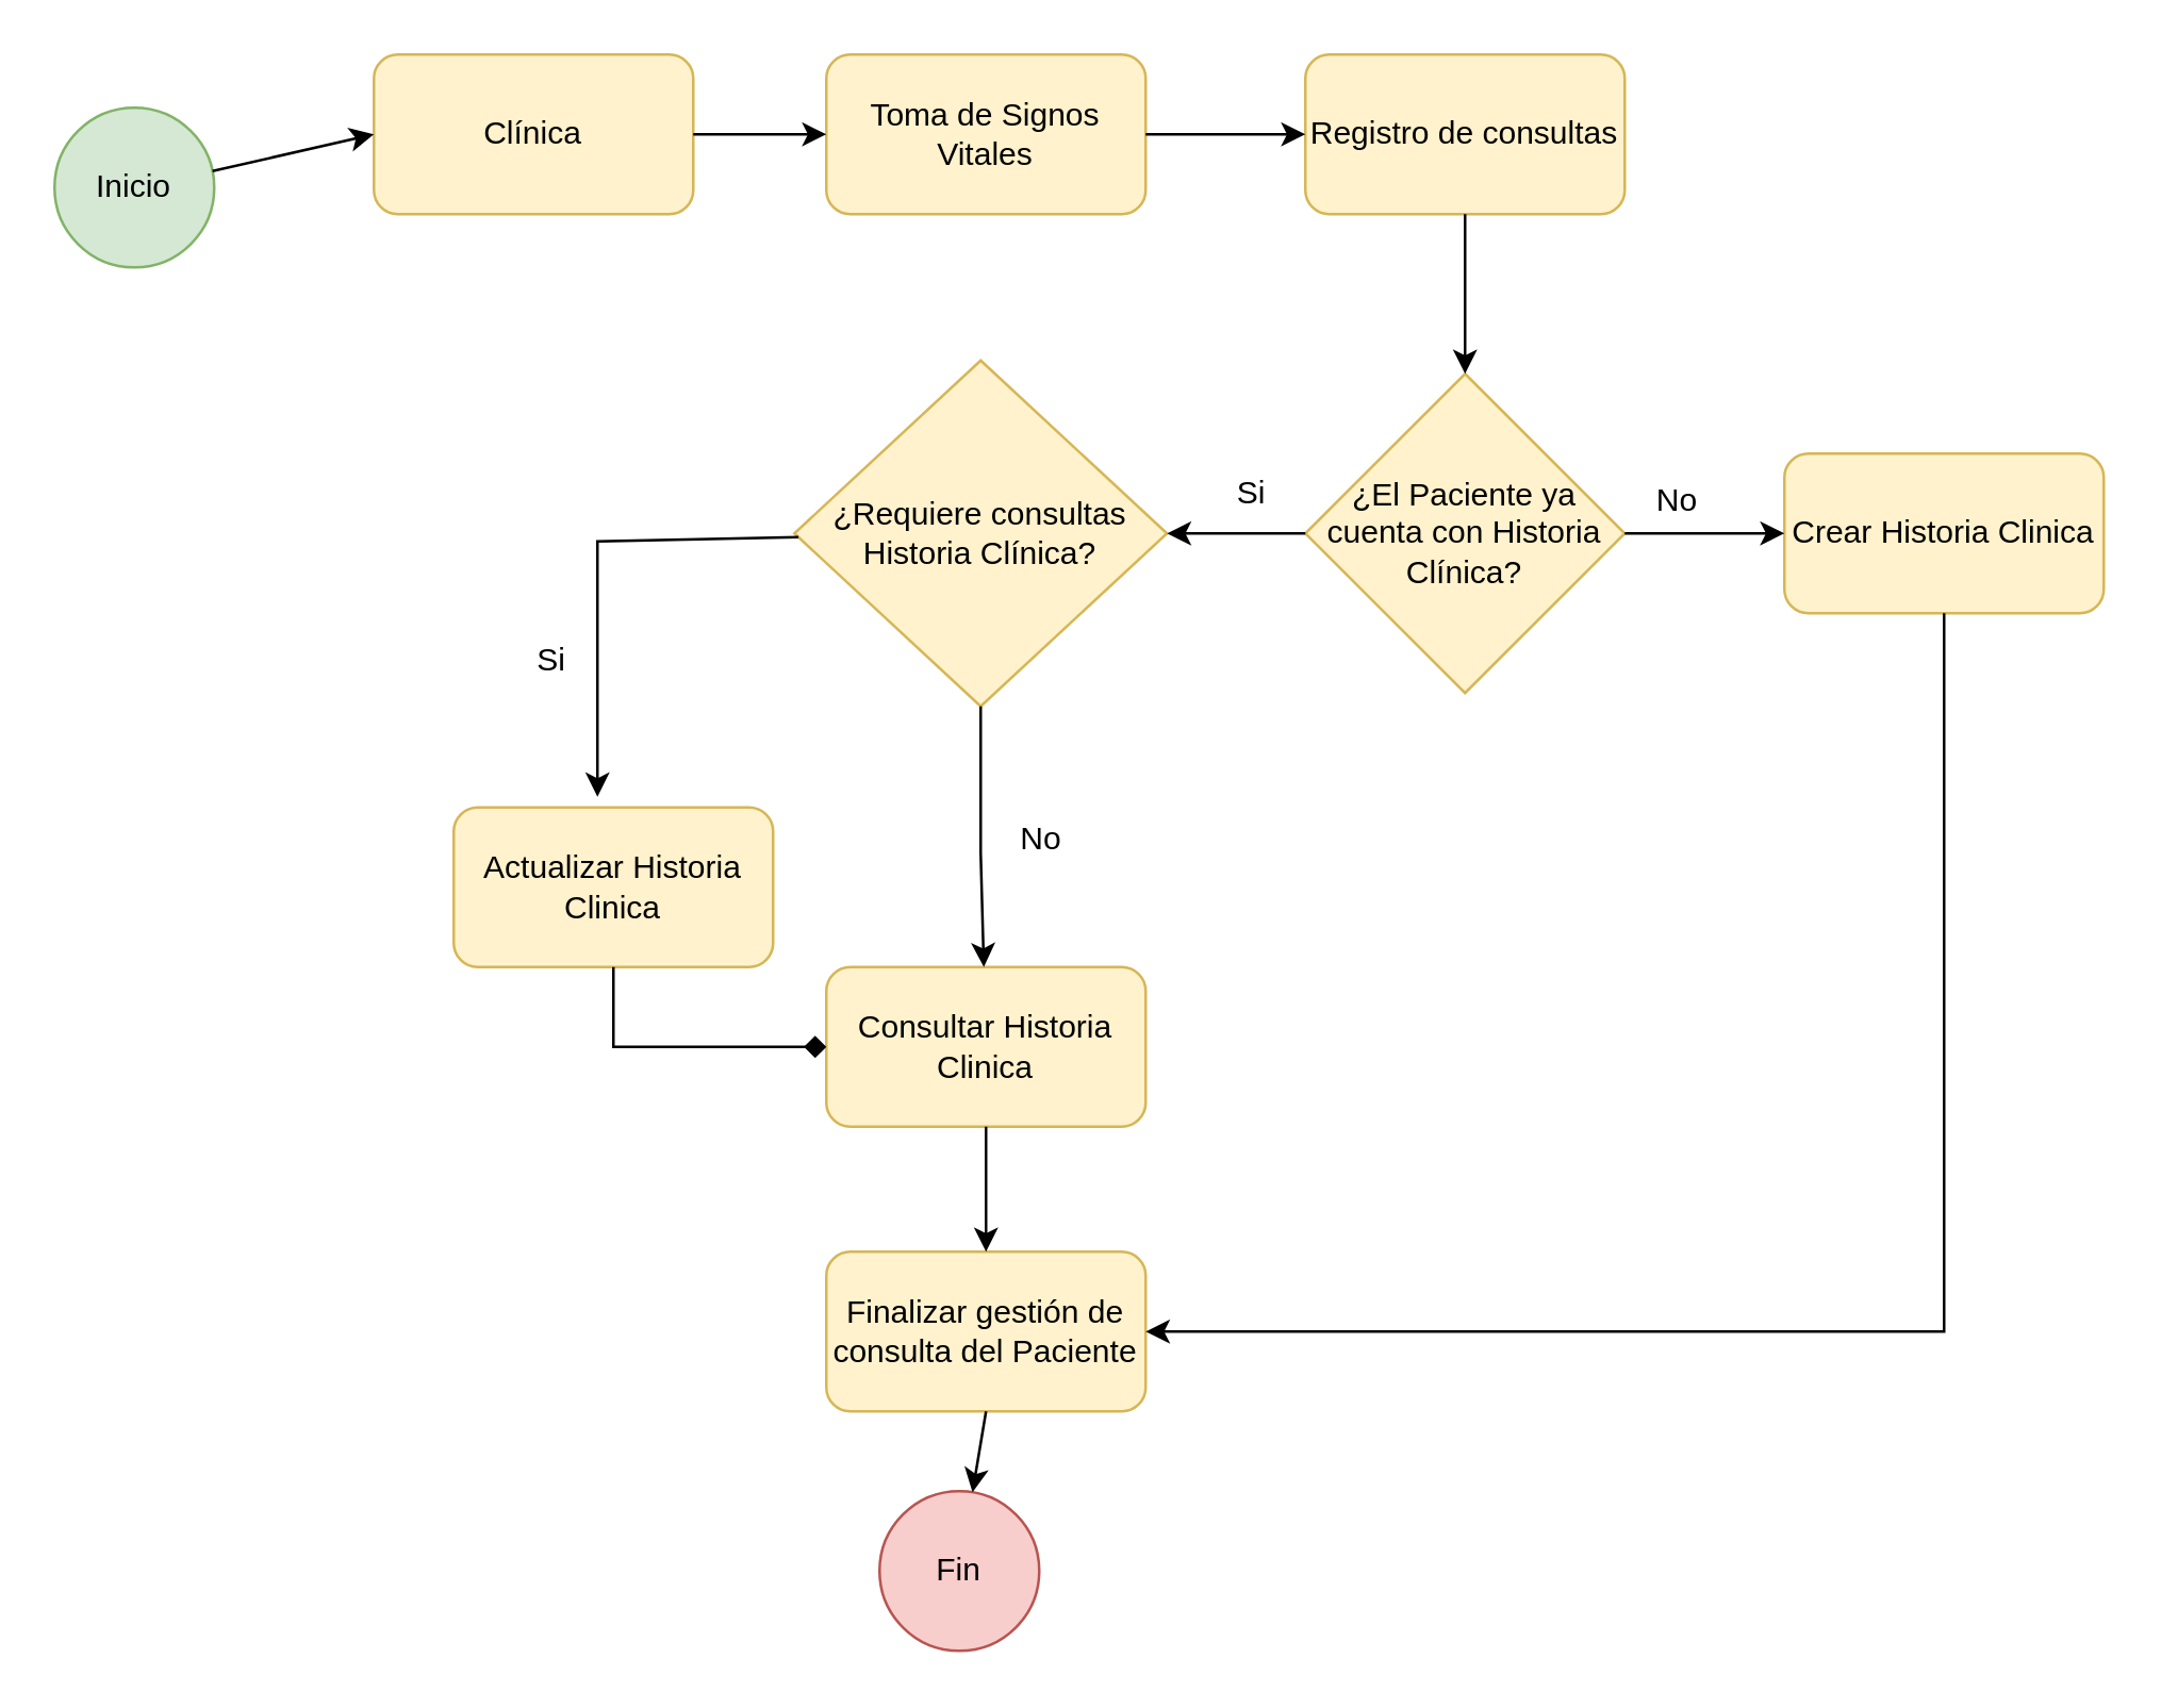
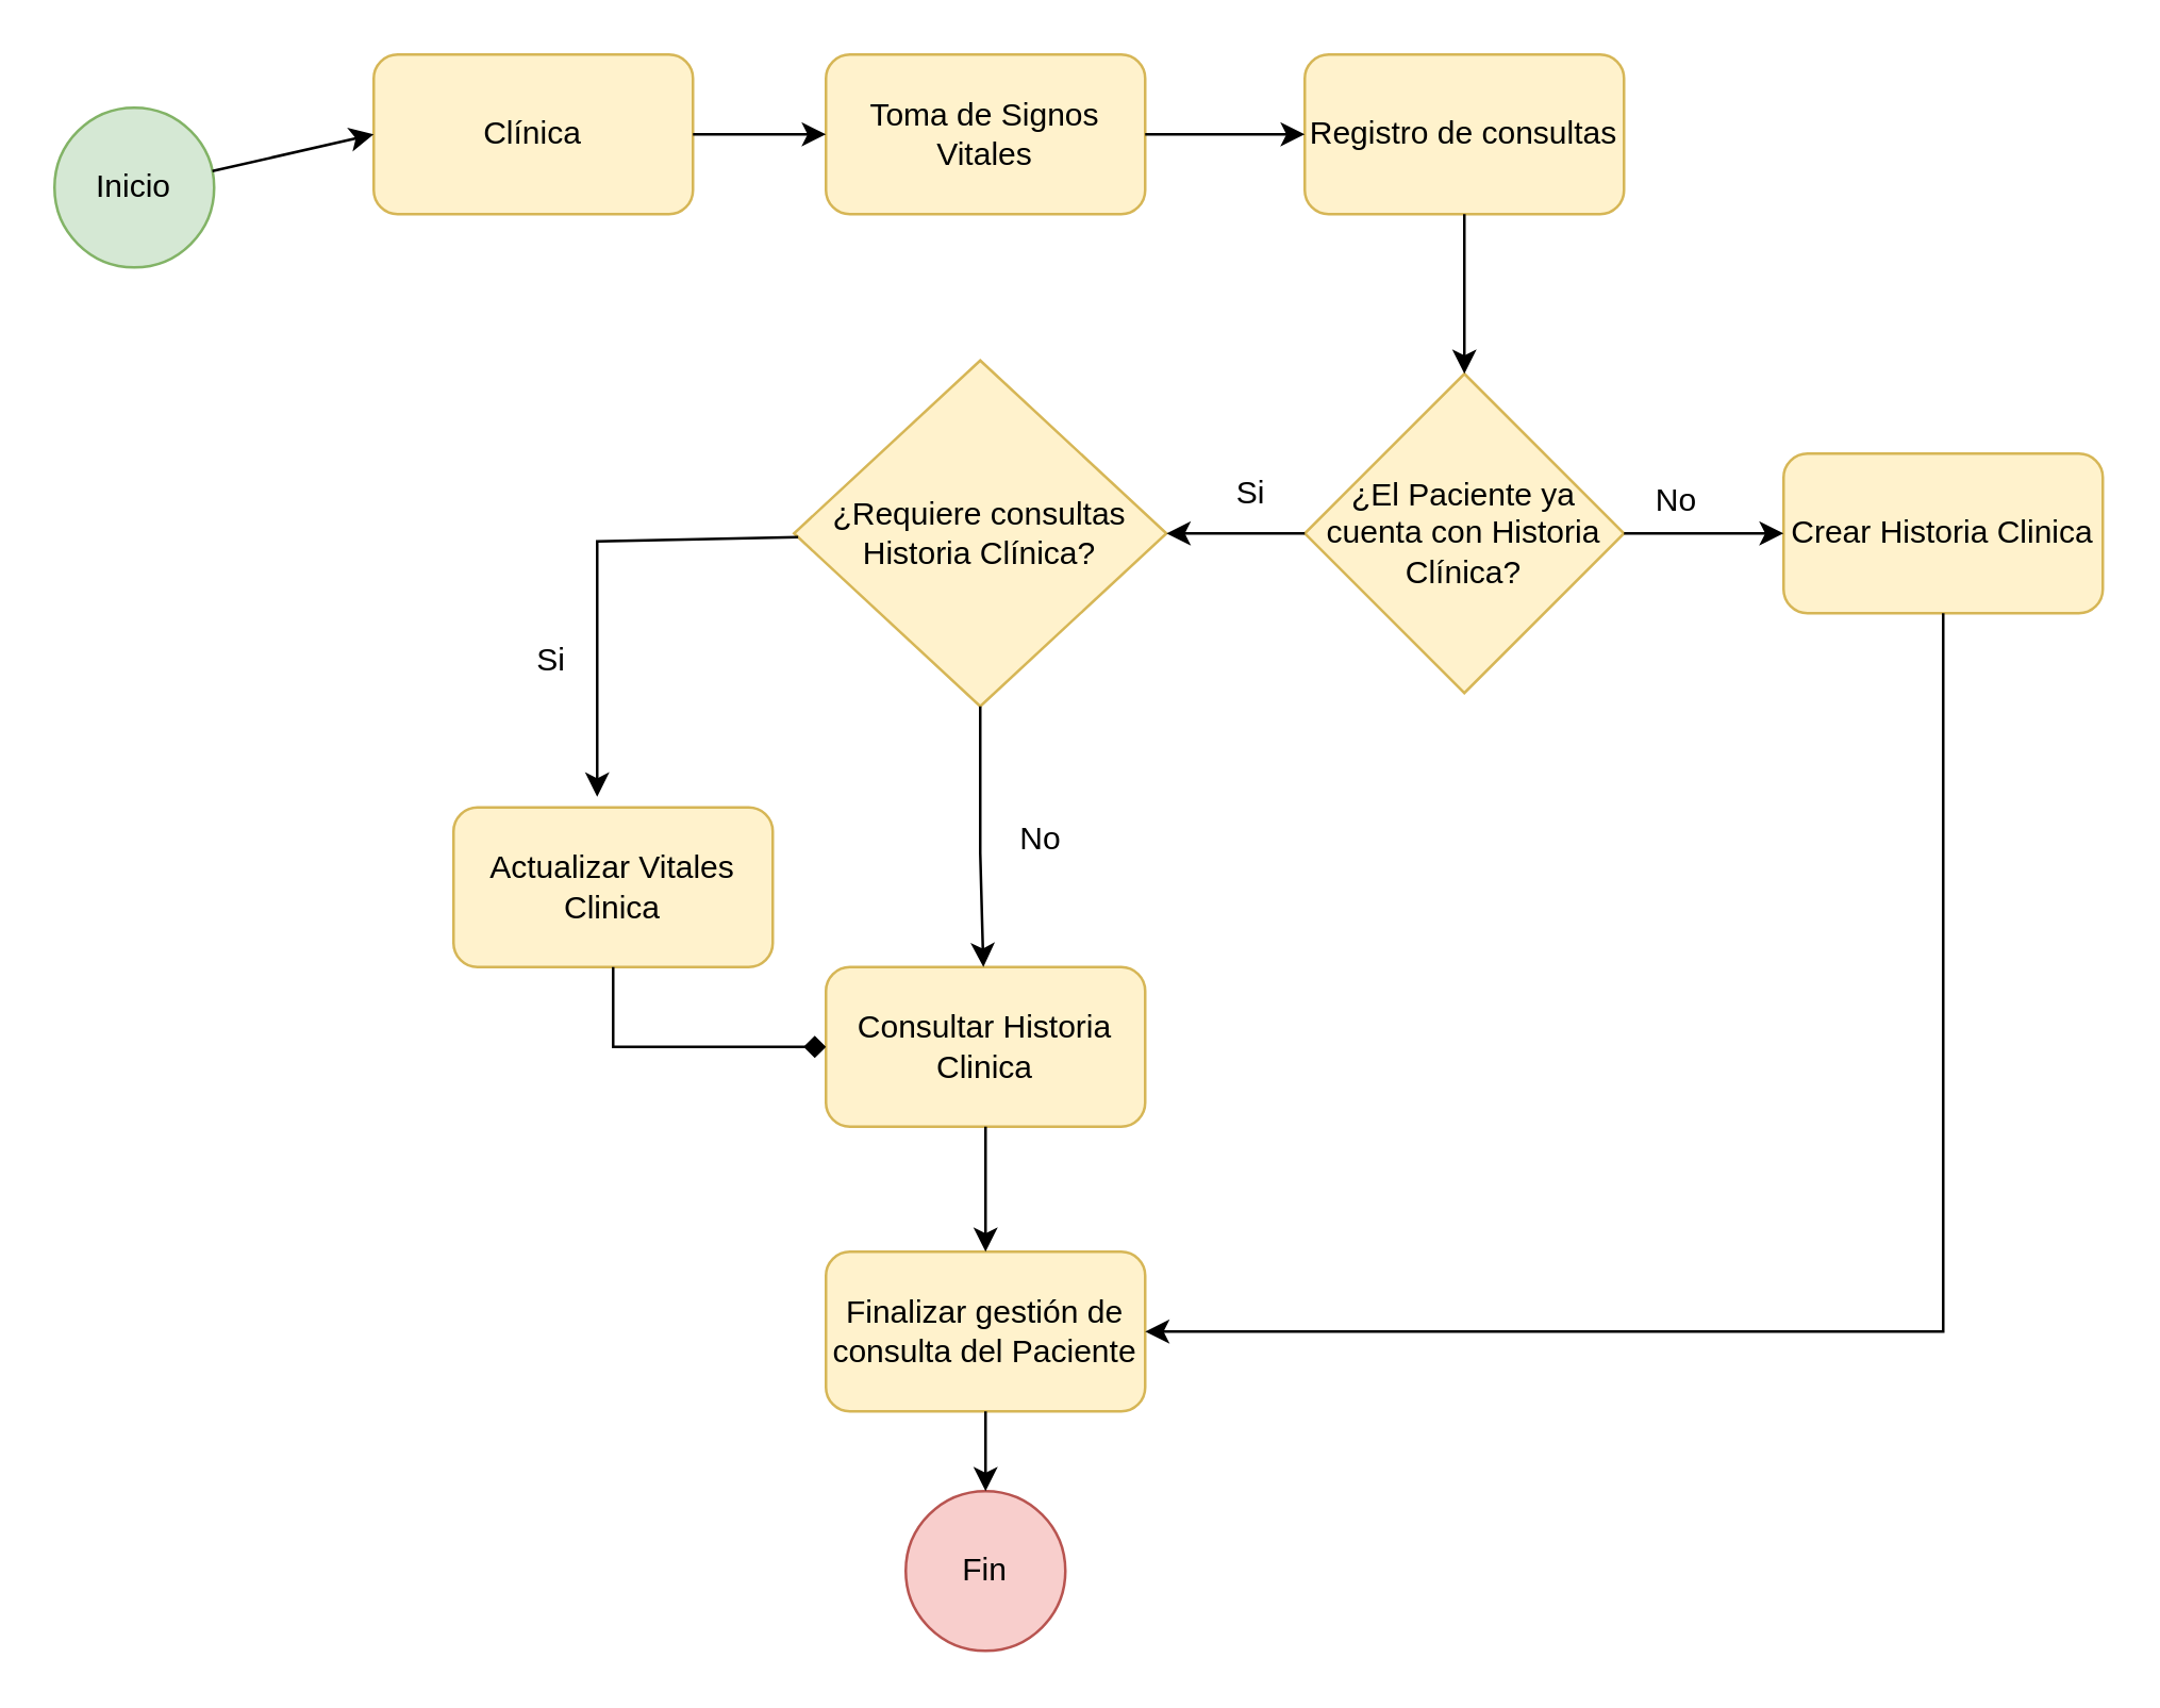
- <mxCell id="18" value="Actualizar Historia Clinica" style="rounded=1;whiteSpace=wrap;html=1;fillColor=#fff2cc;strokeColor=#d6b656;" parent="1" vertex="1"><mxGeometry x="170" y="303" width="120" height="60" as="geometry" /></mxCell>
+ <mxCell id="18" value="Actualizar Vitales Clinica" style="rounded=1;whiteSpace=wrap;html=1;fillColor=#fff2cc;strokeColor=#d6b656;" parent="1" vertex="1"><mxGeometry x="170" y="303" width="120" height="60" as="geometry" /></mxCell>
- <mxCell id="16" value="Fin" style="ellipse;whiteSpace=wrap;html=1;aspect=fixed;fillColor=#f8cecc;strokeColor=#b85450;" parent="1" vertex="1"><mxGeometry x="330" y="560" width="60" height="60" as="geometry" /></mxCell>
+ <mxCell id="16" value="Fin" style="ellipse;whiteSpace=wrap;html=1;aspect=fixed;fillColor=#f8cecc;strokeColor=#b85450;" parent="1" vertex="1"><mxGeometry x="340" y="560" width="60" height="60" as="geometry" /></mxCell>
